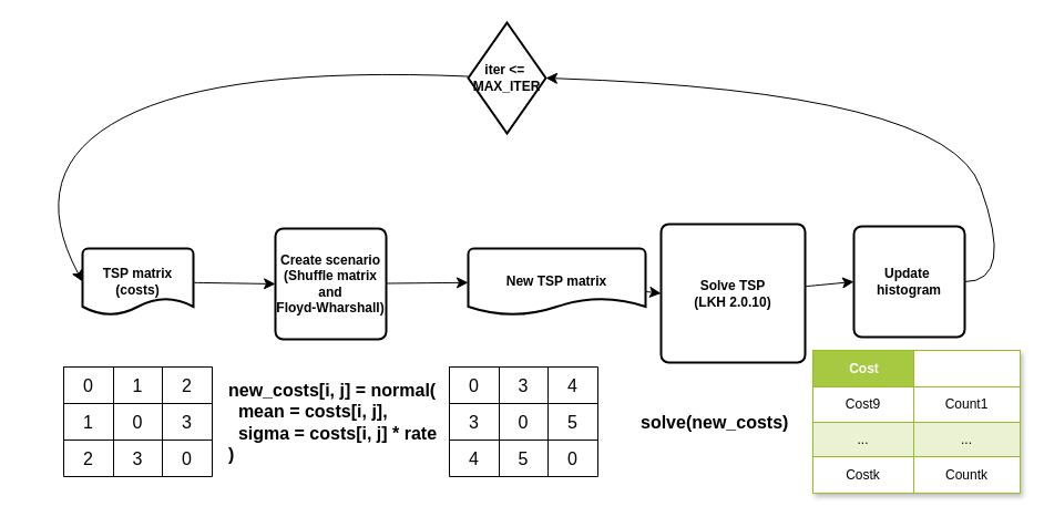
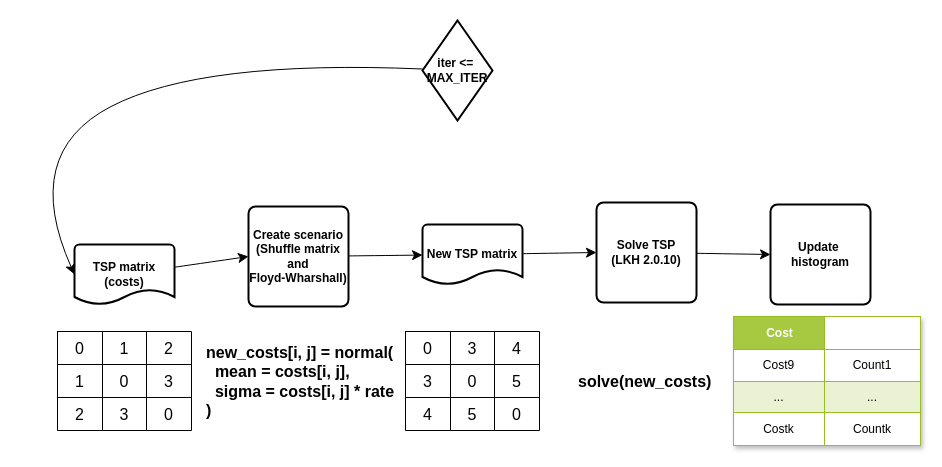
- <mxCell id="13" style="edgeStyle=none;curved=1;rounded=0;orthogonalLoop=1;jettySize=auto;html=1;entryX=1;entryY=0.5;entryDx=0;entryDy=0;entryPerimeter=0;fontSize=12;startSize=8;endSize=8;" edge="1" parent="1" source="12" target="10"><mxGeometry relative="1" as="geometry"><Array as="points"><mxPoint x="915" y="254" /><mxPoint x="853" y="82" /></Array></mxGeometry></mxCell>
- <mxCell id="5" value="TSP matrix&lt;div&gt;(costs)&lt;/div&gt;" style="strokeWidth=2;html=1;shape=mxgraph.flowchart.document2;whiteSpace=wrap;size=0.25;fontStyle=1" vertex="1" parent="1"><mxGeometry x="74" y="224" width="100" height="60" as="geometry" /></mxCell>
+ <mxCell id="5" value="TSP matrix&lt;div&gt;(costs)&lt;/div&gt;" style="strokeWidth=2;html=1;shape=mxgraph.flowchart.document2;whiteSpace=wrap;size=0.25;fontStyle=1" vertex="1" parent="1"><mxGeometry x="74" y="244" width="100" height="60" as="geometry" /></mxCell>
- <mxCell id="7" value="New TSP matrix" style="strokeWidth=2;html=1;shape=mxgraph.flowchart.document2;whiteSpace=wrap;size=0.25;fontStyle=1" vertex="1" parent="1"><mxGeometry x="422" y="224" width="160" height="60" as="geometry" /></mxCell>
+ <mxCell id="7" value="New TSP matrix" style="strokeWidth=2;html=1;shape=mxgraph.flowchart.document2;whiteSpace=wrap;size=0.25;fontStyle=1" vertex="1" parent="1"><mxGeometry x="422" y="224" width="100" height="60" as="geometry" /></mxCell>
- <mxCell id="9" value="Solve TSP&lt;div&gt;(LKH 2.0.10)&lt;/div&gt;" style="rounded=1;whiteSpace=wrap;html=1;absoluteArcSize=1;arcSize=14;strokeWidth=2;fontStyle=1" vertex="1" parent="1"><mxGeometry x="596" y="202" width="130" height="125" as="geometry" /></mxCell>
+ <mxCell id="9" value="Solve TSP&lt;div&gt;(LKH 2.0.10)&lt;/div&gt;" style="rounded=1;whiteSpace=wrap;html=1;absoluteArcSize=1;arcSize=14;strokeWidth=2;fontStyle=1" vertex="1" parent="1"><mxGeometry x="596" y="202" width="100" height="100" as="geometry" /></mxCell>
